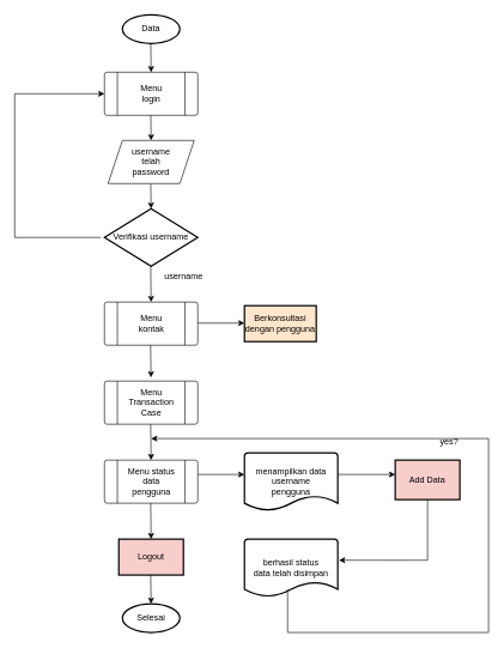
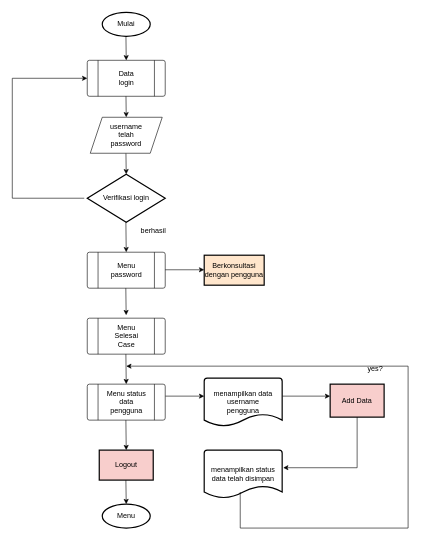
- <mxCell id="2" value="Data" style="strokeWidth=2;html=1;shape=mxgraph.flowchart.start_1;whiteSpace=wrap;" vertex="1" parent="1"><mxGeometry x="170" y="20" width="80" height="40" as="geometry" /></mxCell>
+ <mxCell id="2" value="Mulai" style="strokeWidth=2;html=1;shape=mxgraph.flowchart.start_1;whiteSpace=wrap;" vertex="1" parent="1"><mxGeometry x="170" y="20" width="80" height="40" as="geometry" /></mxCell>
- <mxCell id="10" value="&lt;div&gt;Menu&lt;/div&gt;&lt;div&gt;login&lt;br&gt;&lt;/div&gt;" style="text;html=1;align=center;verticalAlign=middle;resizable=0;points=[];autosize=1;strokeColor=none;fillColor=none;" vertex="1" parent="1"><mxGeometry x="185" y="110" width="50" height="40" as="geometry" /></mxCell>
+ <mxCell id="10" value="&lt;div&gt;Data&lt;/div&gt;&lt;div&gt;login&lt;br&gt;&lt;/div&gt;" style="text;html=1;align=center;verticalAlign=middle;resizable=0;points=[];autosize=1;strokeColor=none;fillColor=none;" vertex="1" parent="1"><mxGeometry x="185" y="110" width="50" height="40" as="geometry" /></mxCell>
- <mxCell id="8" value="Verifikasi username" style="strokeWidth=2;html=1;shape=mxgraph.flowchart.decision;whiteSpace=wrap;" vertex="1" parent="1"><mxGeometry x="145" y="290" width="130" height="80" as="geometry" /></mxCell>
+ <mxCell id="8" value="Verifikasi login" style="strokeWidth=2;html=1;shape=mxgraph.flowchart.decision;whiteSpace=wrap;" vertex="1" parent="1"><mxGeometry x="145" y="290" width="130" height="80" as="geometry" /></mxCell>
- <mxCell id="13" value="username" style="text;html=1;align=center;verticalAlign=middle;resizable=0;points=[];autosize=1;strokeColor=none;fillColor=none;" vertex="1" parent="1"><mxGeometry x="220" y="370" width="70" height="30" as="geometry" /></mxCell>
+ <mxCell id="13" value="berhasil" style="text;html=1;align=center;verticalAlign=middle;resizable=0;points=[];autosize=1;strokeColor=none;fillColor=none;" vertex="1" parent="1"><mxGeometry x="220" y="370" width="70" height="30" as="geometry" /></mxCell>
- <mxCell id="15" value="&lt;div&gt;Menu&lt;/div&gt;&lt;div&gt;kontak&lt;br&gt;&lt;/div&gt;" style="text;html=1;align=center;verticalAlign=middle;resizable=0;points=[];autosize=1;strokeColor=none;fillColor=none;" vertex="1" parent="1"><mxGeometry x="180" y="430" width="60" height="40" as="geometry" /></mxCell>
+ <mxCell id="15" value="&lt;div&gt;Menu&lt;/div&gt;&lt;div&gt;password&lt;br&gt;&lt;/div&gt;" style="text;html=1;align=center;verticalAlign=middle;resizable=0;points=[];autosize=1;strokeColor=none;fillColor=none;" vertex="1" parent="1"><mxGeometry x="180" y="430" width="60" height="40" as="geometry" /></mxCell>
- <mxCell id="18" value="&lt;div&gt;Menu&lt;/div&gt;&lt;div&gt;Transaction &lt;br&gt;&lt;/div&gt;&lt;div&gt;Case&lt;br&gt;&lt;/div&gt;" style="text;html=1;align=center;verticalAlign=middle;resizable=0;points=[];autosize=1;strokeColor=none;fillColor=none;" vertex="1" parent="1"><mxGeometry x="165" y="530" width="90" height="60" as="geometry" /></mxCell>
+ <mxCell id="18" value="&lt;div&gt;Menu&lt;/div&gt;&lt;div&gt;Selesai &lt;br&gt;&lt;/div&gt;&lt;div&gt;Case&lt;br&gt;&lt;/div&gt;" style="text;html=1;align=center;verticalAlign=middle;resizable=0;points=[];autosize=1;strokeColor=none;fillColor=none;" vertex="1" parent="1"><mxGeometry x="165" y="530" width="90" height="60" as="geometry" /></mxCell>
- <mxCell id="32" value="&lt;div&gt;berhasil status&lt;/div&gt;&lt;div&gt;data telah disimpan&lt;br&gt;&lt;/div&gt;" style="strokeWidth=2;html=1;shape=mxgraph.flowchart.document2;whiteSpace=wrap;size=0.25;" vertex="1" parent="1"><mxGeometry x="340" y="750" width="130" height="80" as="geometry" /></mxCell>
+ <mxCell id="32" value="&lt;div&gt;menampilkan status&lt;/div&gt;&lt;div&gt;data telah disimpan&lt;br&gt;&lt;/div&gt;" style="strokeWidth=2;html=1;shape=mxgraph.flowchart.document2;whiteSpace=wrap;size=0.25;" vertex="1" parent="1"><mxGeometry x="340" y="750" width="130" height="80" as="geometry" /></mxCell>
- <mxCell id="6" value="Selesai" style="strokeWidth=2;html=1;shape=mxgraph.flowchart.start_1;whiteSpace=wrap;" vertex="1" parent="1"><mxGeometry x="170" y="840" width="80" height="40" as="geometry" /></mxCell>
+ <mxCell id="6" value="Menu" style="strokeWidth=2;html=1;shape=mxgraph.flowchart.start_1;whiteSpace=wrap;" vertex="1" parent="1"><mxGeometry x="170" y="840" width="80" height="40" as="geometry" /></mxCell>
